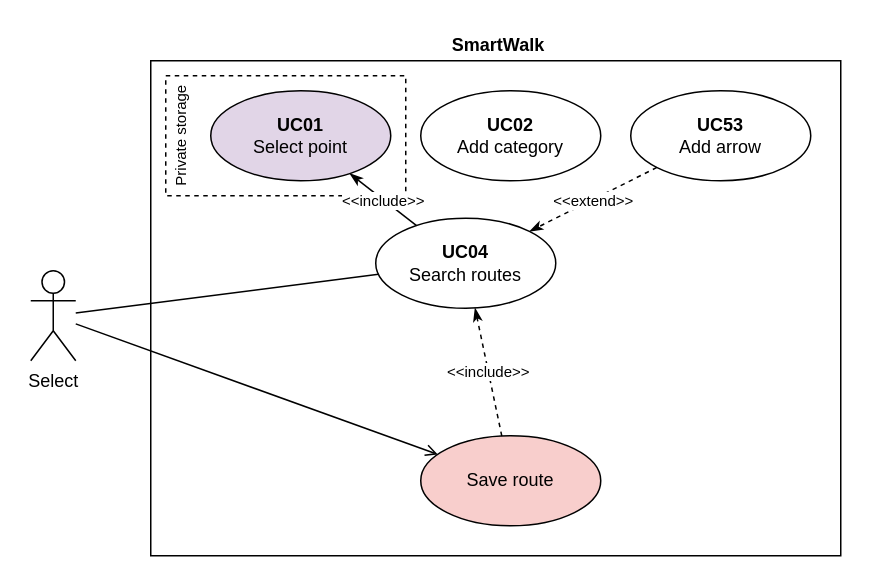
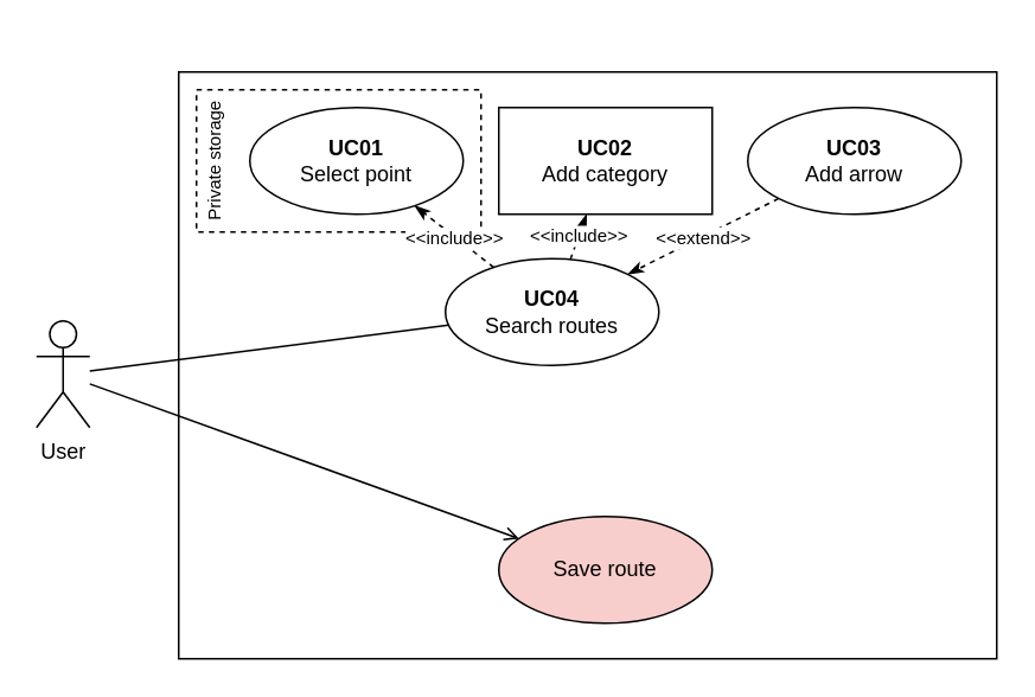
- <mxCell id="9" value="SmartWalk" style="rounded=0;whiteSpace=wrap;html=1;fillColor=none;dashed=1;strokeColor=none;spacing=0;spacingRight=0;align=center;fontStyle=1;spacingLeft=4;" parent="1" vertex="1"><mxGeometry x="100" y="20" width="460" height="20" as="geometry" /></mxCell>
- <mxCell id="6" value="&lt;b&gt;UC01&lt;br&gt;&lt;/b&gt;Select point" style="ellipse;whiteSpace=wrap;html=1;strokeWidth=1;fillColor=#e1d5e7;" parent="1" vertex="1"><mxGeometry x="140" y="60" width="120" height="60" as="geometry" /></mxCell>
+ <mxCell id="6" value="&lt;b&gt;UC01&lt;br&gt;&lt;/b&gt;Select point" style="ellipse;whiteSpace=wrap;html=1;strokeWidth=1;" parent="1" vertex="1"><mxGeometry x="140" y="60" width="120" height="60" as="geometry" /></mxCell>
- <mxCell id="5" value="&lt;b&gt;UC02&lt;br&gt;&lt;/b&gt;Add category" style="ellipse;whiteSpace=wrap;html=1;strokeWidth=1;" parent="1" vertex="1"><mxGeometry x="280" y="60" width="120" height="60" as="geometry" /></mxCell>
+ <mxCell id="5" value="&lt;b&gt;UC02&lt;br&gt;&lt;/b&gt;Add category" style="whiteSpace=wrap;html=1;strokeWidth=1;rounded=0;" parent="1" vertex="1"><mxGeometry x="280" y="60" width="120" height="60" as="geometry" /></mxCell>
- <mxCell id="14" value="&lt;b&gt;UC53&lt;br&gt;&lt;/b&gt;Add arrow" style="ellipse;whiteSpace=wrap;html=1;strokeWidth=1;" parent="1" vertex="1"><mxGeometry x="420" y="60" width="120" height="60" as="geometry" /></mxCell>
+ <mxCell id="14" value="&lt;b&gt;UC03&lt;br&gt;&lt;/b&gt;Add arrow" style="ellipse;whiteSpace=wrap;html=1;strokeWidth=1;" parent="1" vertex="1"><mxGeometry x="420" y="60" width="120" height="60" as="geometry" /></mxCell>
+ <mxCell id="13" value="&amp;lt;&amp;lt;include&amp;gt;&amp;gt;" style="endArrow=classicThin;html=1;rounded=0;fontSize=10;dashed=1;endFill=1;" parent="1" source="4" target="5" edge="1"><mxGeometry width="50" height="50" relative="1" as="geometry"><mxPoint x="240" y="162" as="sourcePoint" /><mxPoint x="210" y="118" as="targetPoint" /><mxPoint as="offset" /></mxGeometry></mxCell>
- <mxCell id="12" value="&amp;lt;&amp;lt;include&amp;gt;&amp;gt;" style="endArrow=classicThin;html=1;rounded=0;fontSize=10;dashed=0;endFill=1;" parent="1" source="4" target="6" edge="1"><mxGeometry width="50" height="50" relative="1" as="geometry"><mxPoint x="420" y="190" as="sourcePoint" /><mxPoint x="320" y="190" as="targetPoint" /><mxPoint as="offset" /></mxGeometry></mxCell>
+ <mxCell id="12" value="&amp;lt;&amp;lt;include&amp;gt;&amp;gt;" style="endArrow=classicThin;html=1;rounded=0;fontSize=10;dashed=1;endFill=1;" parent="1" source="4" target="6" edge="1"><mxGeometry width="50" height="50" relative="1" as="geometry"><mxPoint x="420" y="190" as="sourcePoint" /><mxPoint x="320" y="190" as="targetPoint" /><mxPoint as="offset" /></mxGeometry></mxCell>
- <mxCell id="17" value="&amp;lt;&amp;lt;include&amp;gt;&amp;gt;" style="endArrow=classicThin;html=1;rounded=0;fontSize=10;dashed=1;endFill=1;" parent="1" source="10" target="4" edge="1"><mxGeometry width="50" height="50" relative="1" as="geometry"><mxPoint x="350" y="190" as="sourcePoint" /><mxPoint x="350" y="130" as="targetPoint" /><mxPoint as="offset" /></mxGeometry></mxCell>
- <mxCell id="7" value="Select" style="shape=umlActor;verticalLabelPosition=bottom;verticalAlign=top;html=1;outlineConnect=0;" parent="1" vertex="1"><mxGeometry x="20" y="180" width="30" height="60" as="geometry" /></mxCell>
+ <mxCell id="7" value="User" style="shape=umlActor;verticalLabelPosition=bottom;verticalAlign=top;html=1;outlineConnect=0;" parent="1" vertex="1"><mxGeometry x="20" y="180" width="30" height="60" as="geometry" /></mxCell>
